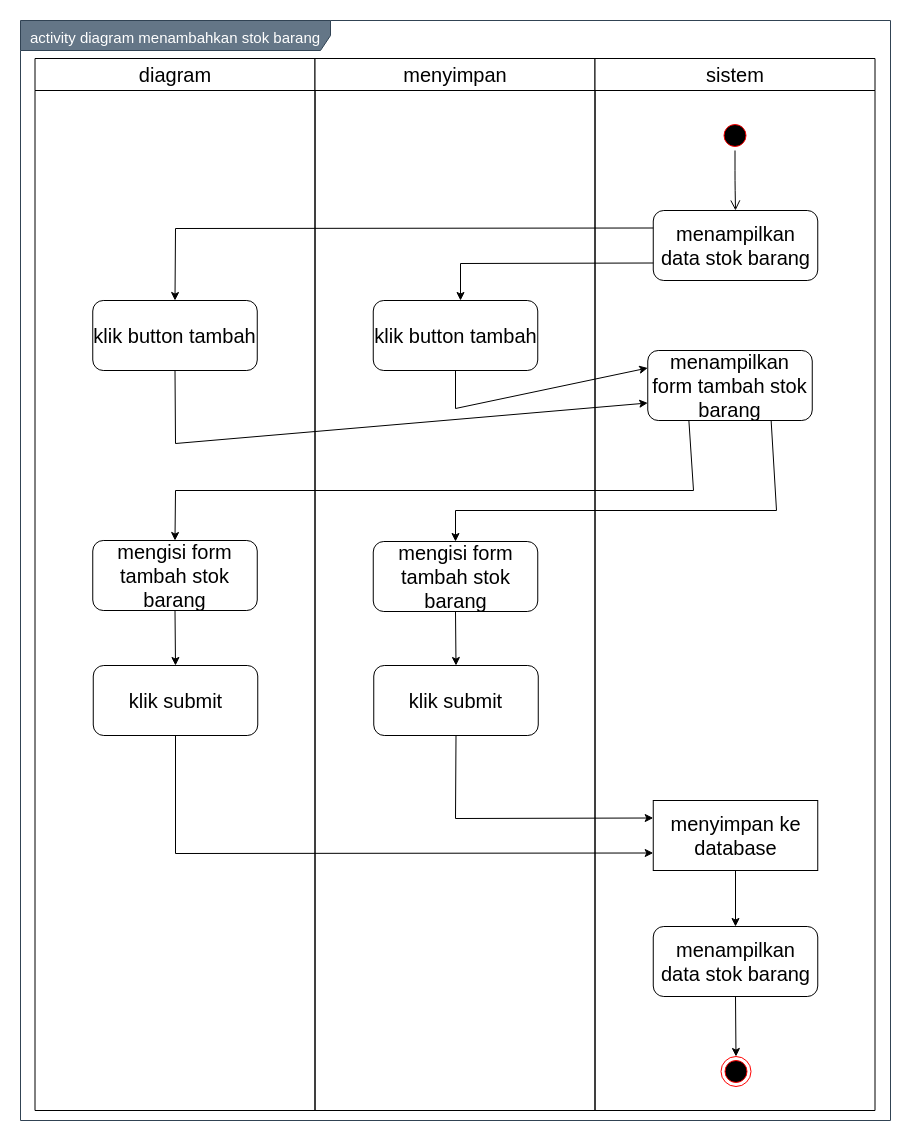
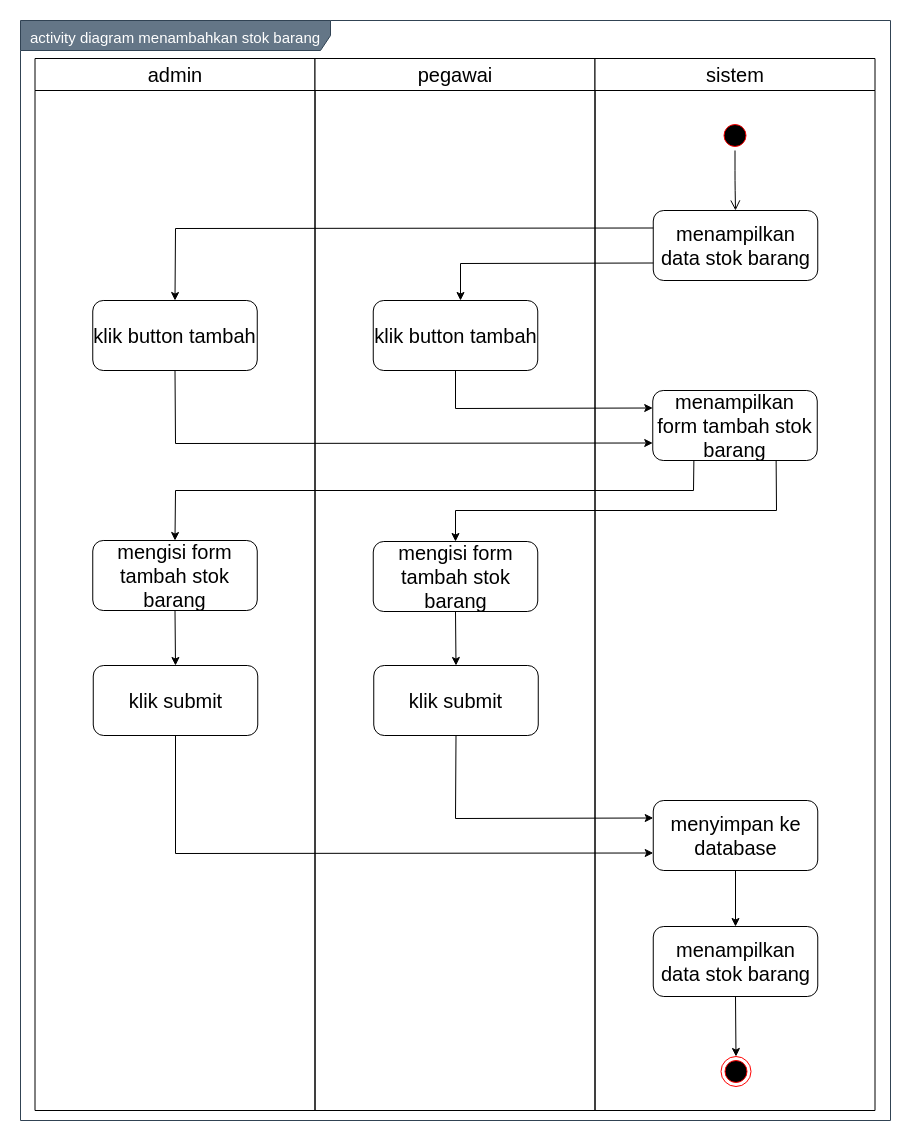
- <mxCell id="3" value="diagram" style="swimlane;whiteSpace=wrap;fontSize=20;fontStyle=0;startSize=32;" vertex="1" parent="1"><mxGeometry x="34.5" y="58" width="280" height="1052" as="geometry" /></mxCell>
+ <mxCell id="3" value="admin" style="swimlane;whiteSpace=wrap;fontSize=20;fontStyle=0;startSize=32;" vertex="1" parent="1"><mxGeometry x="34.5" y="58" width="280" height="1052" as="geometry" /></mxCell>
- <mxCell id="6" value="menyimpan" style="swimlane;whiteSpace=wrap;fontSize=20;fontStyle=0;startSize=32;" vertex="1" parent="1"><mxGeometry x="314.5" y="58" width="280" height="1052" as="geometry" /></mxCell>
+ <mxCell id="6" value="pegawai" style="swimlane;whiteSpace=wrap;fontSize=20;fontStyle=0;startSize=32;" vertex="1" parent="1"><mxGeometry x="314.5" y="58" width="280" height="1052" as="geometry" /></mxCell>
- <mxCell id="20" value="menampilkan form tambah stok barang" style="rounded=1;whiteSpace=wrap;html=1;fontSize=20;align=center;" vertex="1" parent="1"><mxGeometry x="647.25" y="350" width="164.5" height="70" as="geometry" /></mxCell>
+ <mxCell id="20" value="menampilkan form tambah stok barang" style="rounded=1;whiteSpace=wrap;html=1;fontSize=20;align=center;" vertex="1" parent="1"><mxGeometry x="652.25" y="390" width="164.5" height="70" as="geometry" /></mxCell>
- <mxCell id="13" value="menyimpan ke database" style="whiteSpace=wrap;html=1;fontSize=20;align=center;rounded=0;" vertex="1" parent="8"><mxGeometry x="58.25" y="742" width="164.5" height="70" as="geometry" /></mxCell>
+ <mxCell id="13" value="menyimpan ke database" style="rounded=1;whiteSpace=wrap;html=1;fontSize=20;align=center;" vertex="1" parent="8"><mxGeometry x="58.25" y="742" width="164.5" height="70" as="geometry" /></mxCell>
